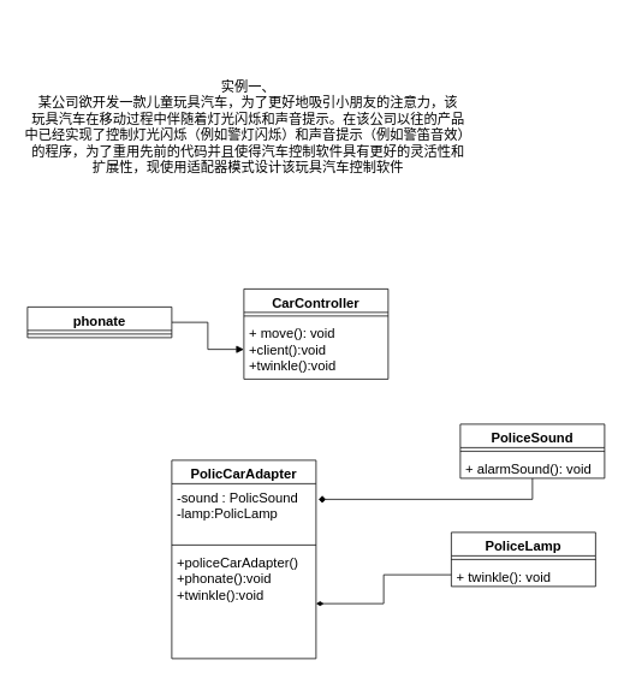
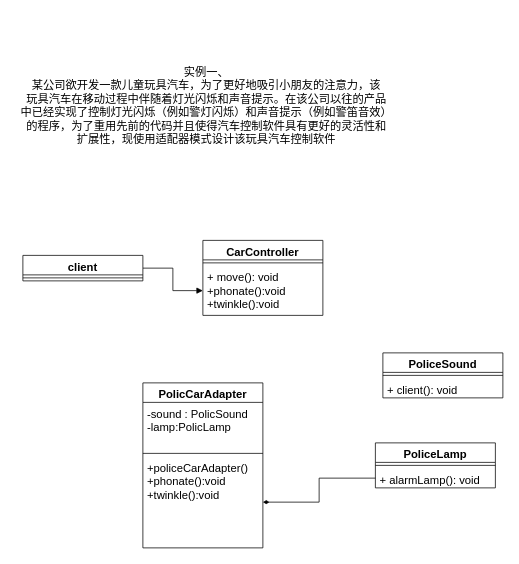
- <mxCell id="4" value="phonate" style="swimlane;fontStyle=1;align=center;verticalAlign=top;childLayout=stackLayout;horizontal=1;startSize=26;horizontalStack=0;resizeParent=1;resizeParentMax=0;resizeLast=0;collapsible=1;marginBottom=0;fontSize=15;" vertex="1" parent="1"><mxGeometry x="30" y="340" width="160" height="34" as="geometry" /></mxCell>
+ <mxCell id="4" value="client" style="swimlane;fontStyle=1;align=center;verticalAlign=top;childLayout=stackLayout;horizontal=1;startSize=26;horizontalStack=0;resizeParent=1;resizeParentMax=0;resizeLast=0;collapsible=1;marginBottom=0;fontSize=15;" vertex="1" parent="1"><mxGeometry x="30" y="340" width="160" height="34" as="geometry" /></mxCell>
- <mxCell id="8" value="+ move(): void&#10;+client():void&#10;+twinkle():void" style="text;strokeColor=none;fillColor=none;align=left;verticalAlign=top;spacingLeft=4;spacingRight=4;overflow=hidden;rotatable=0;points=[[0,0.5],[1,0.5]];portConstraint=eastwest;fontSize=15;" vertex="1" parent="6"><mxGeometry y="34" width="160" height="66" as="geometry" /></mxCell>
+ <mxCell id="8" value="+ move(): void&#10;+phonate():void&#10;+twinkle():void" style="text;strokeColor=none;fillColor=none;align=left;verticalAlign=top;spacingLeft=4;spacingRight=4;overflow=hidden;rotatable=0;points=[[0,0.5],[1,0.5]];portConstraint=eastwest;fontSize=15;" vertex="1" parent="6"><mxGeometry y="34" width="160" height="66" as="geometry" /></mxCell>
- <mxCell id="16" value="+ alarmSound(): void" style="text;strokeColor=none;fillColor=none;align=left;verticalAlign=top;spacingLeft=4;spacingRight=4;overflow=hidden;rotatable=0;points=[[0,0.5],[1,0.5]];portConstraint=eastwest;fontSize=15;" vertex="1" parent="14"><mxGeometry y="34" width="160" height="26" as="geometry" /></mxCell>
+ <mxCell id="16" value="+ client(): void" style="text;strokeColor=none;fillColor=none;align=left;verticalAlign=top;spacingLeft=4;spacingRight=4;overflow=hidden;rotatable=0;points=[[0,0.5],[1,0.5]];portConstraint=eastwest;fontSize=15;" vertex="1" parent="14"><mxGeometry y="34" width="160" height="26" as="geometry" /></mxCell>
- <mxCell id="13" style="edgeStyle=orthogonalEdgeStyle;rounded=0;orthogonalLoop=1;jettySize=auto;html=1;entryX=1.017;entryY=0.271;entryDx=0;entryDy=0;entryPerimeter=0;fontSize=15;endArrow=diamond;endFill=1;" edge="1" parent="1" source="14" target="10"><mxGeometry relative="1" as="geometry" /></mxCell>
- <mxCell id="19" value="+ twinkle(): void" style="text;strokeColor=none;fillColor=none;align=left;verticalAlign=top;spacingLeft=4;spacingRight=4;overflow=hidden;rotatable=0;points=[[0,0.5],[1,0.5]];portConstraint=eastwest;fontSize=15;" vertex="1" parent="17"><mxGeometry y="34" width="160" height="26" as="geometry" /></mxCell>
+ <mxCell id="19" value="+ alarmLamp(): void" style="text;strokeColor=none;fillColor=none;align=left;verticalAlign=top;spacingLeft=4;spacingRight=4;overflow=hidden;rotatable=0;points=[[0,0.5],[1,0.5]];portConstraint=eastwest;fontSize=15;" vertex="1" parent="17"><mxGeometry y="34" width="160" height="26" as="geometry" /></mxCell>
